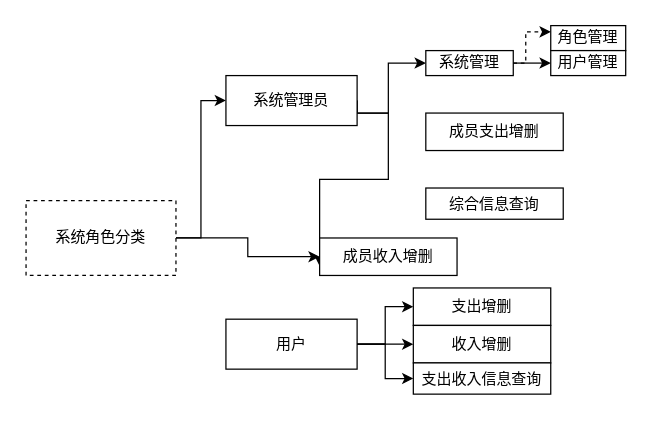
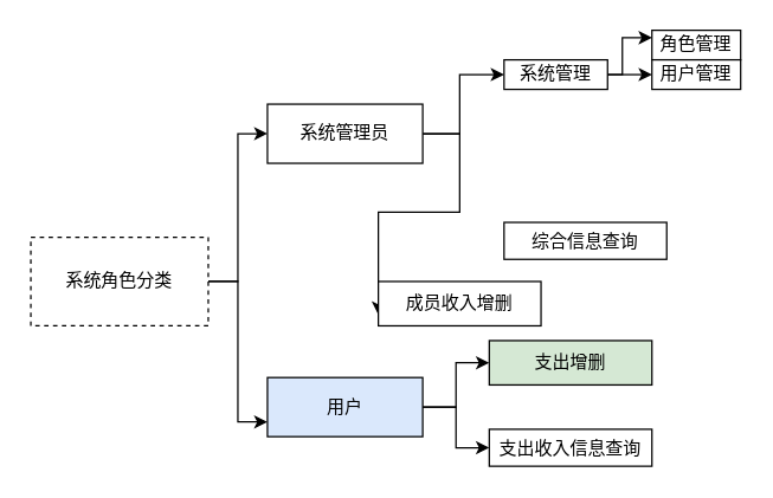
- <mxCell id="11" style="edgeStyle=orthogonalEdgeStyle;rounded=0;orthogonalLoop=1;jettySize=auto;html=1;exitX=1;exitY=0.5;exitDx=0;exitDy=0;entryX=0;entryY=0.25;entryDx=0;entryDy=0;dashed=1;" parent="8" source="9" target="10" edge="1"><mxGeometry relative="1" as="geometry"><Array as="points"><mxPoint x="80" y="30" /><mxPoint x="80" y="5" /></Array></mxGeometry></mxCell>
+ <mxCell id="11" style="edgeStyle=orthogonalEdgeStyle;rounded=0;orthogonalLoop=1;jettySize=auto;html=1;exitX=1;exitY=0.5;exitDx=0;exitDy=0;entryX=0;entryY=0.25;entryDx=0;entryDy=0;" parent="8" source="9" target="10" edge="1"><mxGeometry relative="1" as="geometry"><Array as="points"><mxPoint x="80" y="30" /><mxPoint x="80" y="5" /></Array></mxGeometry></mxCell>
- <mxCell id="7" value="系统管理员" style="rounded=0;whiteSpace=wrap;html=1;" parent="1" vertex="1"><mxGeometry x="180" y="60" width="105" height="40" as="geometry" /></mxCell>
+ <mxCell id="7" value="系统管理员" style="rounded=0;whiteSpace=wrap;html=1;" parent="1" vertex="1"><mxGeometry x="180" y="70" width="105" height="40" as="geometry" /></mxCell>
- <mxCell id="22" value="成员支出增删" style="rounded=0;whiteSpace=wrap;html=1;" vertex="1" parent="1"><mxGeometry x="340" y="90" width="110" height="30" as="geometry" /></mxCell>
- <mxCell id="3" style="edgeStyle=orthogonalEdgeStyle;rounded=0;orthogonalLoop=1;jettySize=auto;html=1;exitX=1;exitY=0.5;exitDx=0;exitDy=0;" parent="1" source="4" target="23" edge="1"><mxGeometry relative="1" as="geometry" /></mxCell>
+ <mxCell id="3" style="edgeStyle=orthogonalEdgeStyle;rounded=0;orthogonalLoop=1;jettySize=auto;html=1;exitX=1;exitY=0.5;exitDx=0;exitDy=0;entryX=0;entryY=0.75;entryDx=0;entryDy=0;" parent="1" source="4" target="15" edge="1"><mxGeometry relative="1" as="geometry" /></mxCell>
- <mxCell id="16" value="支出增删" style="rounded=0;whiteSpace=wrap;html=1;" parent="14" vertex="1"><mxGeometry x="150" width="110" height="30" as="geometry" /></mxCell>
+ <mxCell id="16" value="支出增删" style="rounded=0;whiteSpace=wrap;html=1;fillColor=#d5e8d4;" parent="14" vertex="1"><mxGeometry x="150" width="110" height="30" as="geometry" /></mxCell>
- <mxCell id="15" value="用户" style="rounded=0;whiteSpace=wrap;html=1;" parent="14" vertex="1"><mxGeometry y="25" width="105" height="40" as="geometry" /></mxCell>
+ <mxCell id="15" value="用户" style="rounded=0;whiteSpace=wrap;html=1;fillColor=#dae8fc;" parent="14" vertex="1"><mxGeometry y="25" width="105" height="40" as="geometry" /></mxCell>
- <mxCell id="19" style="edgeStyle=orthogonalEdgeStyle;rounded=0;orthogonalLoop=1;jettySize=auto;html=1;exitX=1;exitY=0.5;exitDx=0;exitDy=0;" parent="14" source="15" target="18" edge="1"><mxGeometry relative="1" as="geometry" /></mxCell>
- <mxCell id="18" value="收入增删" style="rounded=0;whiteSpace=wrap;html=1;" parent="14" vertex="1"><mxGeometry x="150" y="30" width="110" height="30" as="geometry" /></mxCell>
